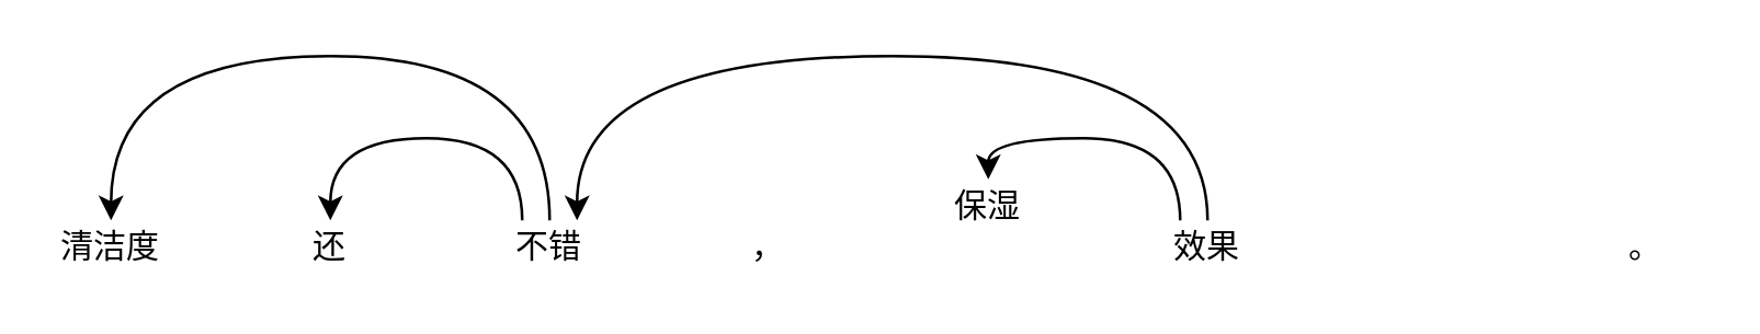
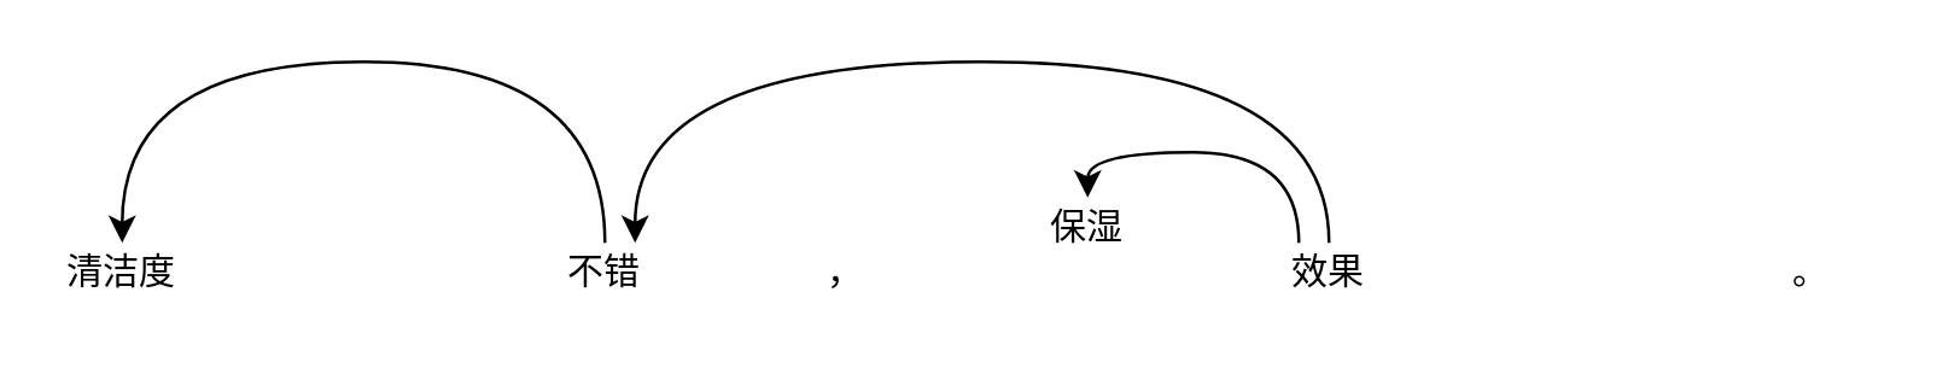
- <mxCell id="4" style="edgeStyle=orthogonalEdgeStyle;rounded=0;orthogonalLoop=1;jettySize=auto;html=1;exitX=0.25;exitY=0;exitDx=0;exitDy=0;entryX=0.5;entryY=0;entryDx=0;entryDy=0;curved=1;" parent="1" source="6" target="3" edge="1"><mxGeometry relative="1" as="geometry"><Array as="points"><mxPoint x="190" y="50" /><mxPoint x="120" y="50" /></Array></mxGeometry></mxCell>
- <mxCell id="3" value="&lt;font face=&quot;Times New Roman&quot;&gt;还&lt;/font&gt;" style="text;html=1;strokeColor=none;fillColor=none;align=center;verticalAlign=middle;whiteSpace=wrap;rounded=0;" parent="1" vertex="1"><mxGeometry x="100" y="80" width="40" height="20" as="geometry" /></mxCell>
